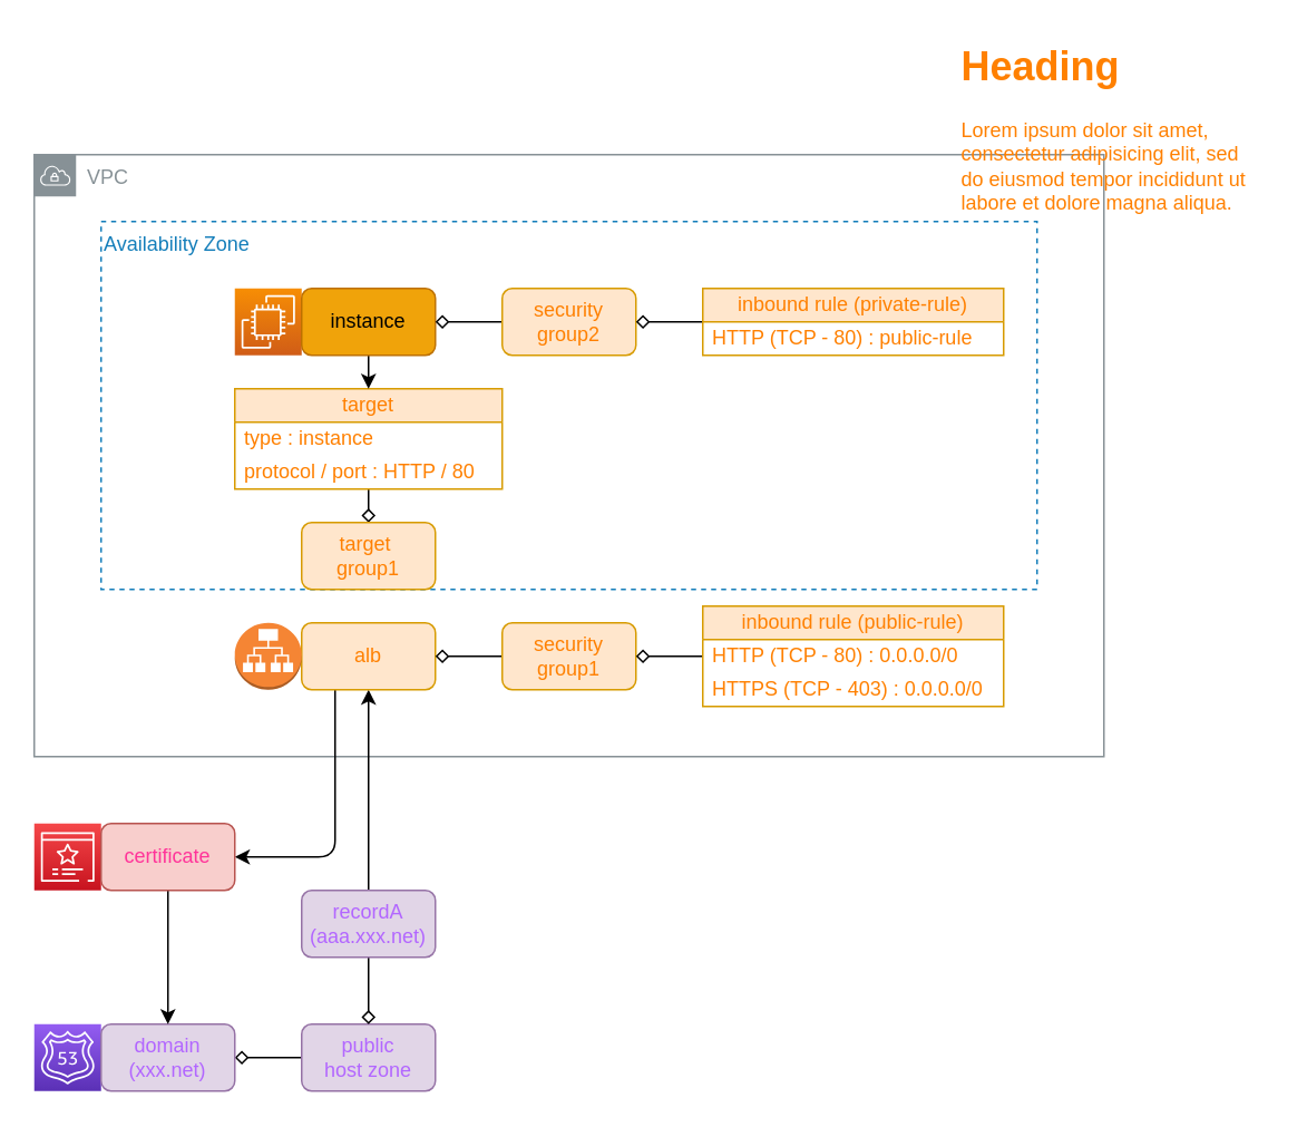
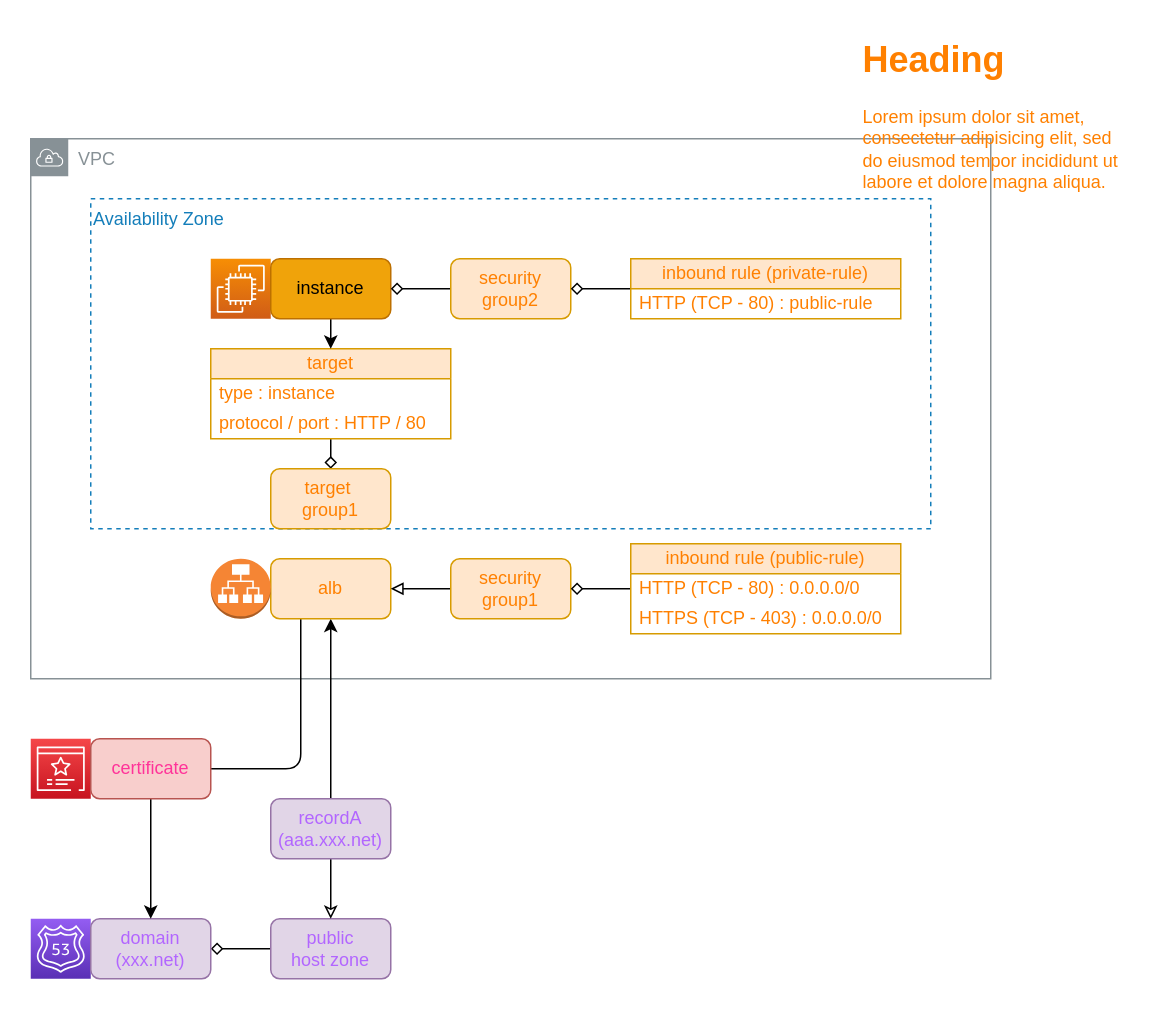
- <mxCell id="14" style="edgeStyle=none;html=1;exitX=0;exitY=0.5;exitDx=0;exitDy=0;entryX=1;entryY=0.5;entryDx=0;entryDy=0;strokeColor=#000000;fontColor=#FF8000;endArrow=diamond;endFill=0;" parent="1" source="15" target="13" edge="1"><mxGeometry relative="1" as="geometry" /></mxCell>
+ <mxCell id="14" style="edgeStyle=none;html=1;exitX=0;exitY=0.5;exitDx=0;exitDy=0;entryX=1;entryY=0.5;entryDx=0;entryDy=0;strokeColor=#000000;fontColor=#FF8000;endArrow=block;endFill=0;" parent="1" source="15" target="13" edge="1"><mxGeometry relative="1" as="geometry" /></mxCell>
- <mxCell id="12" style="edgeStyle=none;html=1;exitX=0.25;exitY=1;exitDx=0;exitDy=0;entryX=1;entryY=0.5;entryDx=0;entryDy=0;strokeColor=#000000;fontColor=#FF3399;endArrow=classic;endFill=1;" parent="1" source="13" target="29" edge="1"><mxGeometry relative="1" as="geometry"><Array as="points"><mxPoint x="200" y="512" /></Array></mxGeometry></mxCell>
+ <mxCell id="12" style="edgeStyle=none;html=1;exitX=0.25;exitY=1;exitDx=0;exitDy=0;entryX=1;entryY=0.5;entryDx=0;entryDy=0;strokeColor=#000000;fontColor=#FF3399;endArrow=none;endFill=1;" parent="1" source="13" target="29" edge="1"><mxGeometry relative="1" as="geometry"><Array as="points"><mxPoint x="200" y="512" /></Array></mxGeometry></mxCell>
- <mxCell id="9" style="edgeStyle=none;html=1;exitX=0.5;exitY=1;exitDx=0;exitDy=0;strokeColor=#000000;fontColor=#B266FF;endArrow=diamond;endFill=0;" parent="1" source="11" target="7" edge="1"><mxGeometry relative="1" as="geometry" /></mxCell>
+ <mxCell id="9" style="edgeStyle=none;html=1;exitX=0.5;exitY=1;exitDx=0;exitDy=0;strokeColor=#000000;fontColor=#B266FF;endArrow=classic;endFill=0;" parent="1" source="11" target="7" edge="1"><mxGeometry relative="1" as="geometry" /></mxCell>
